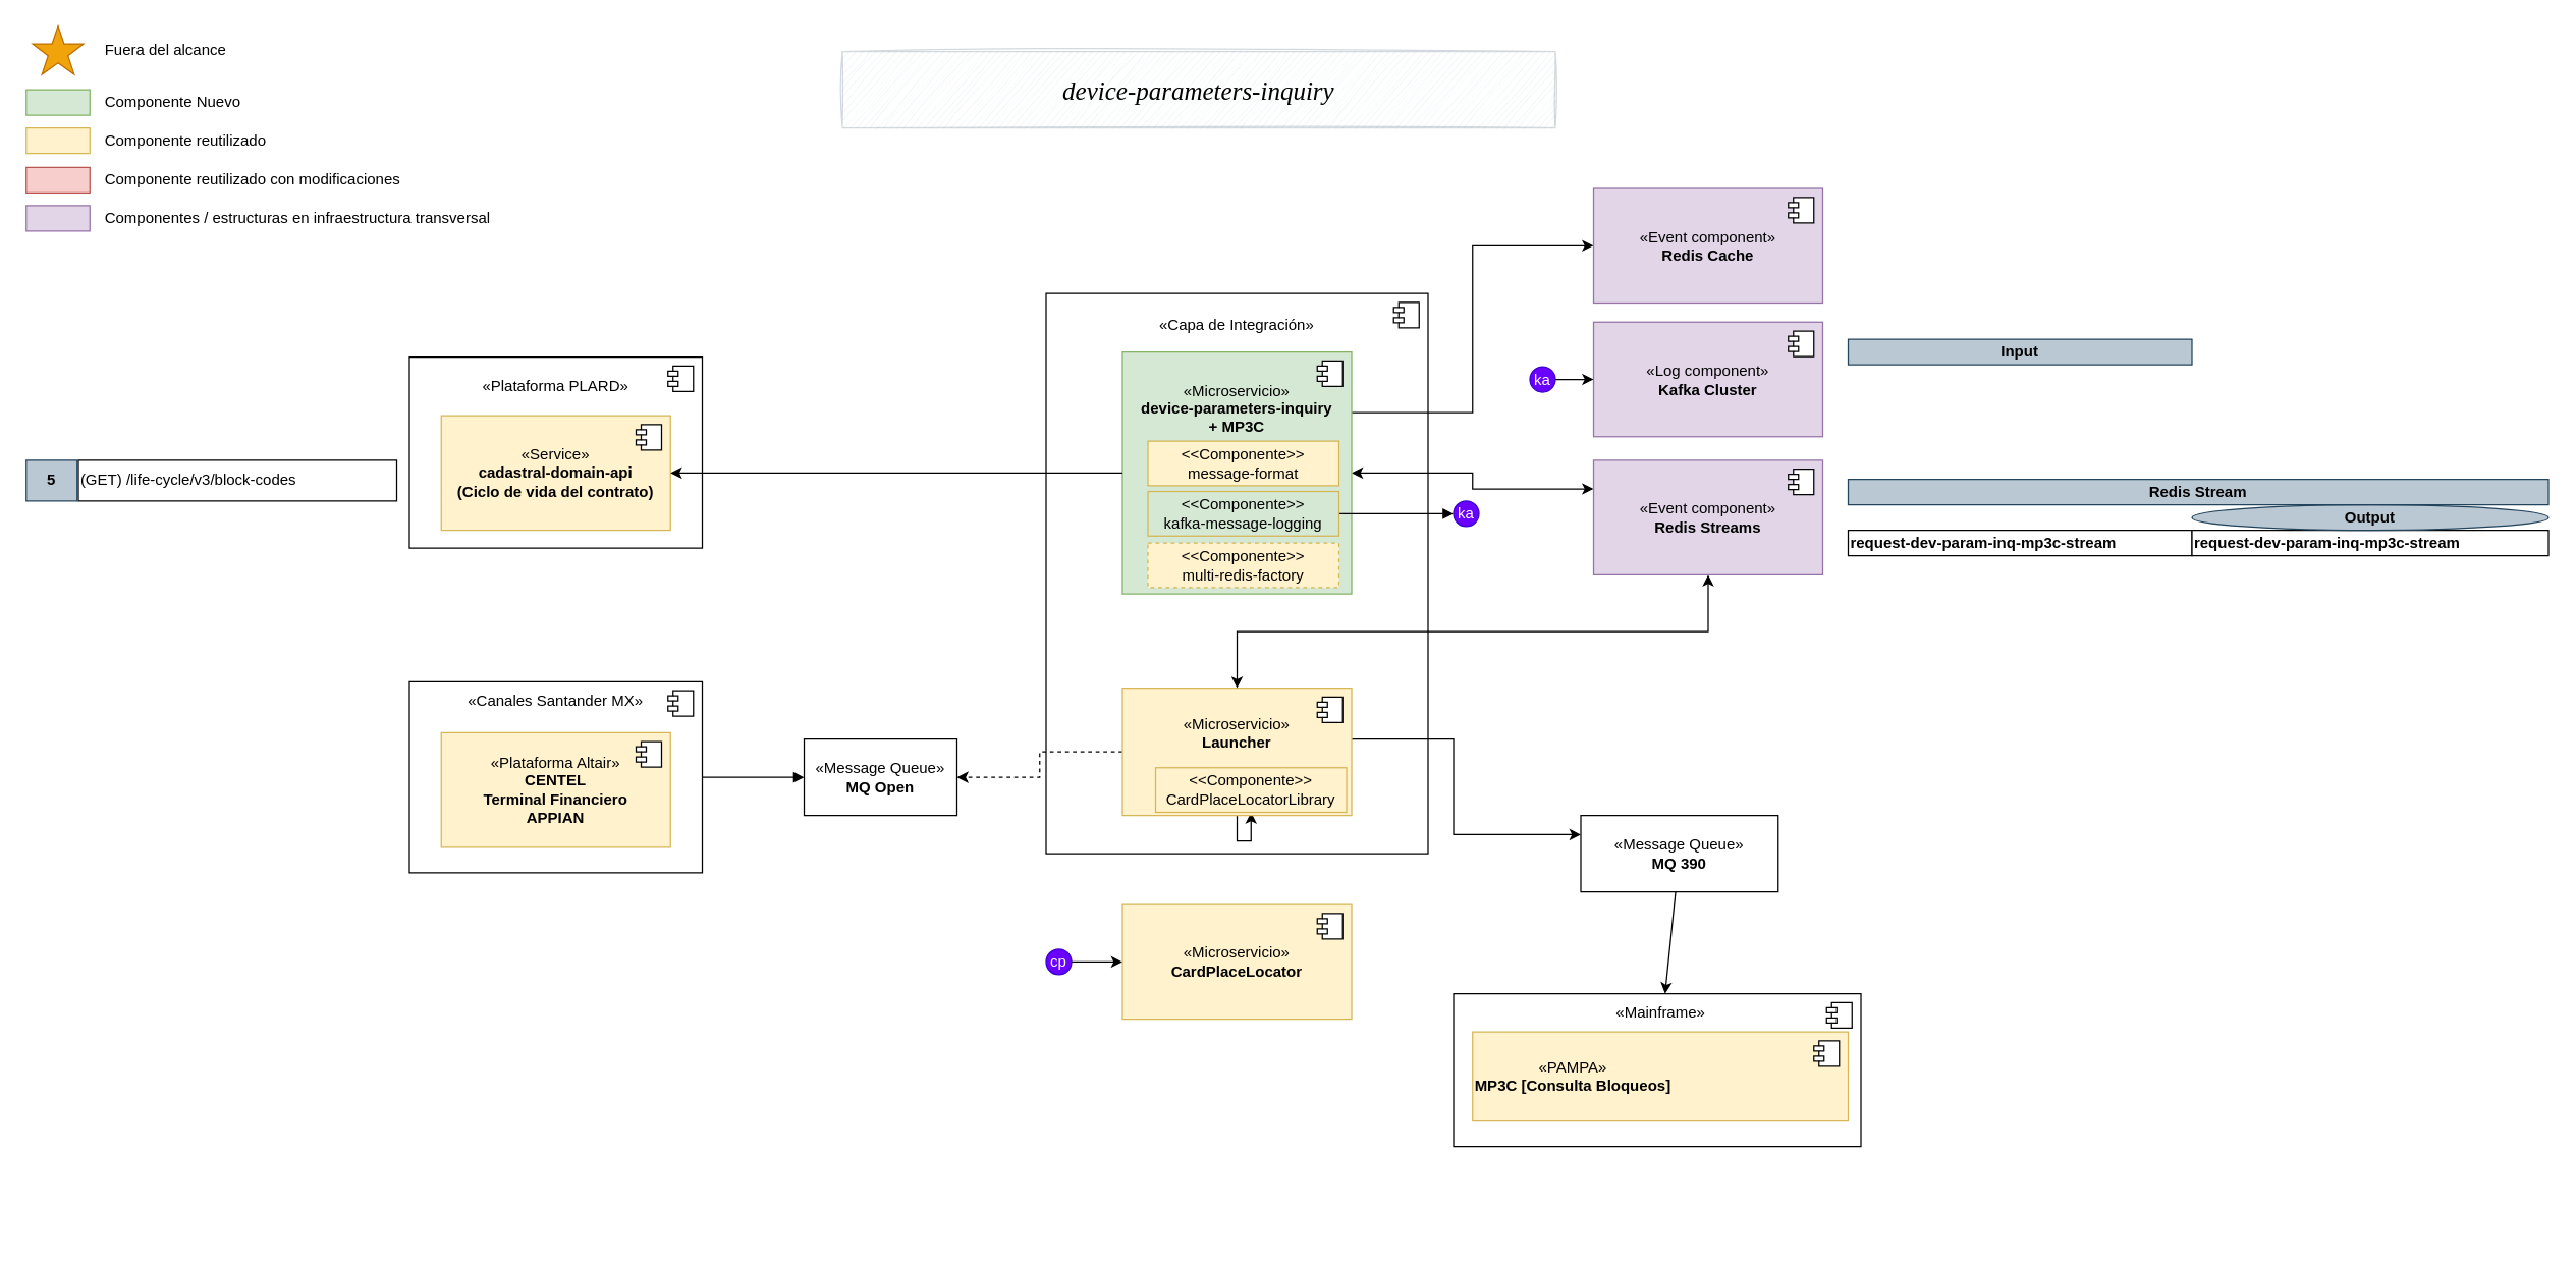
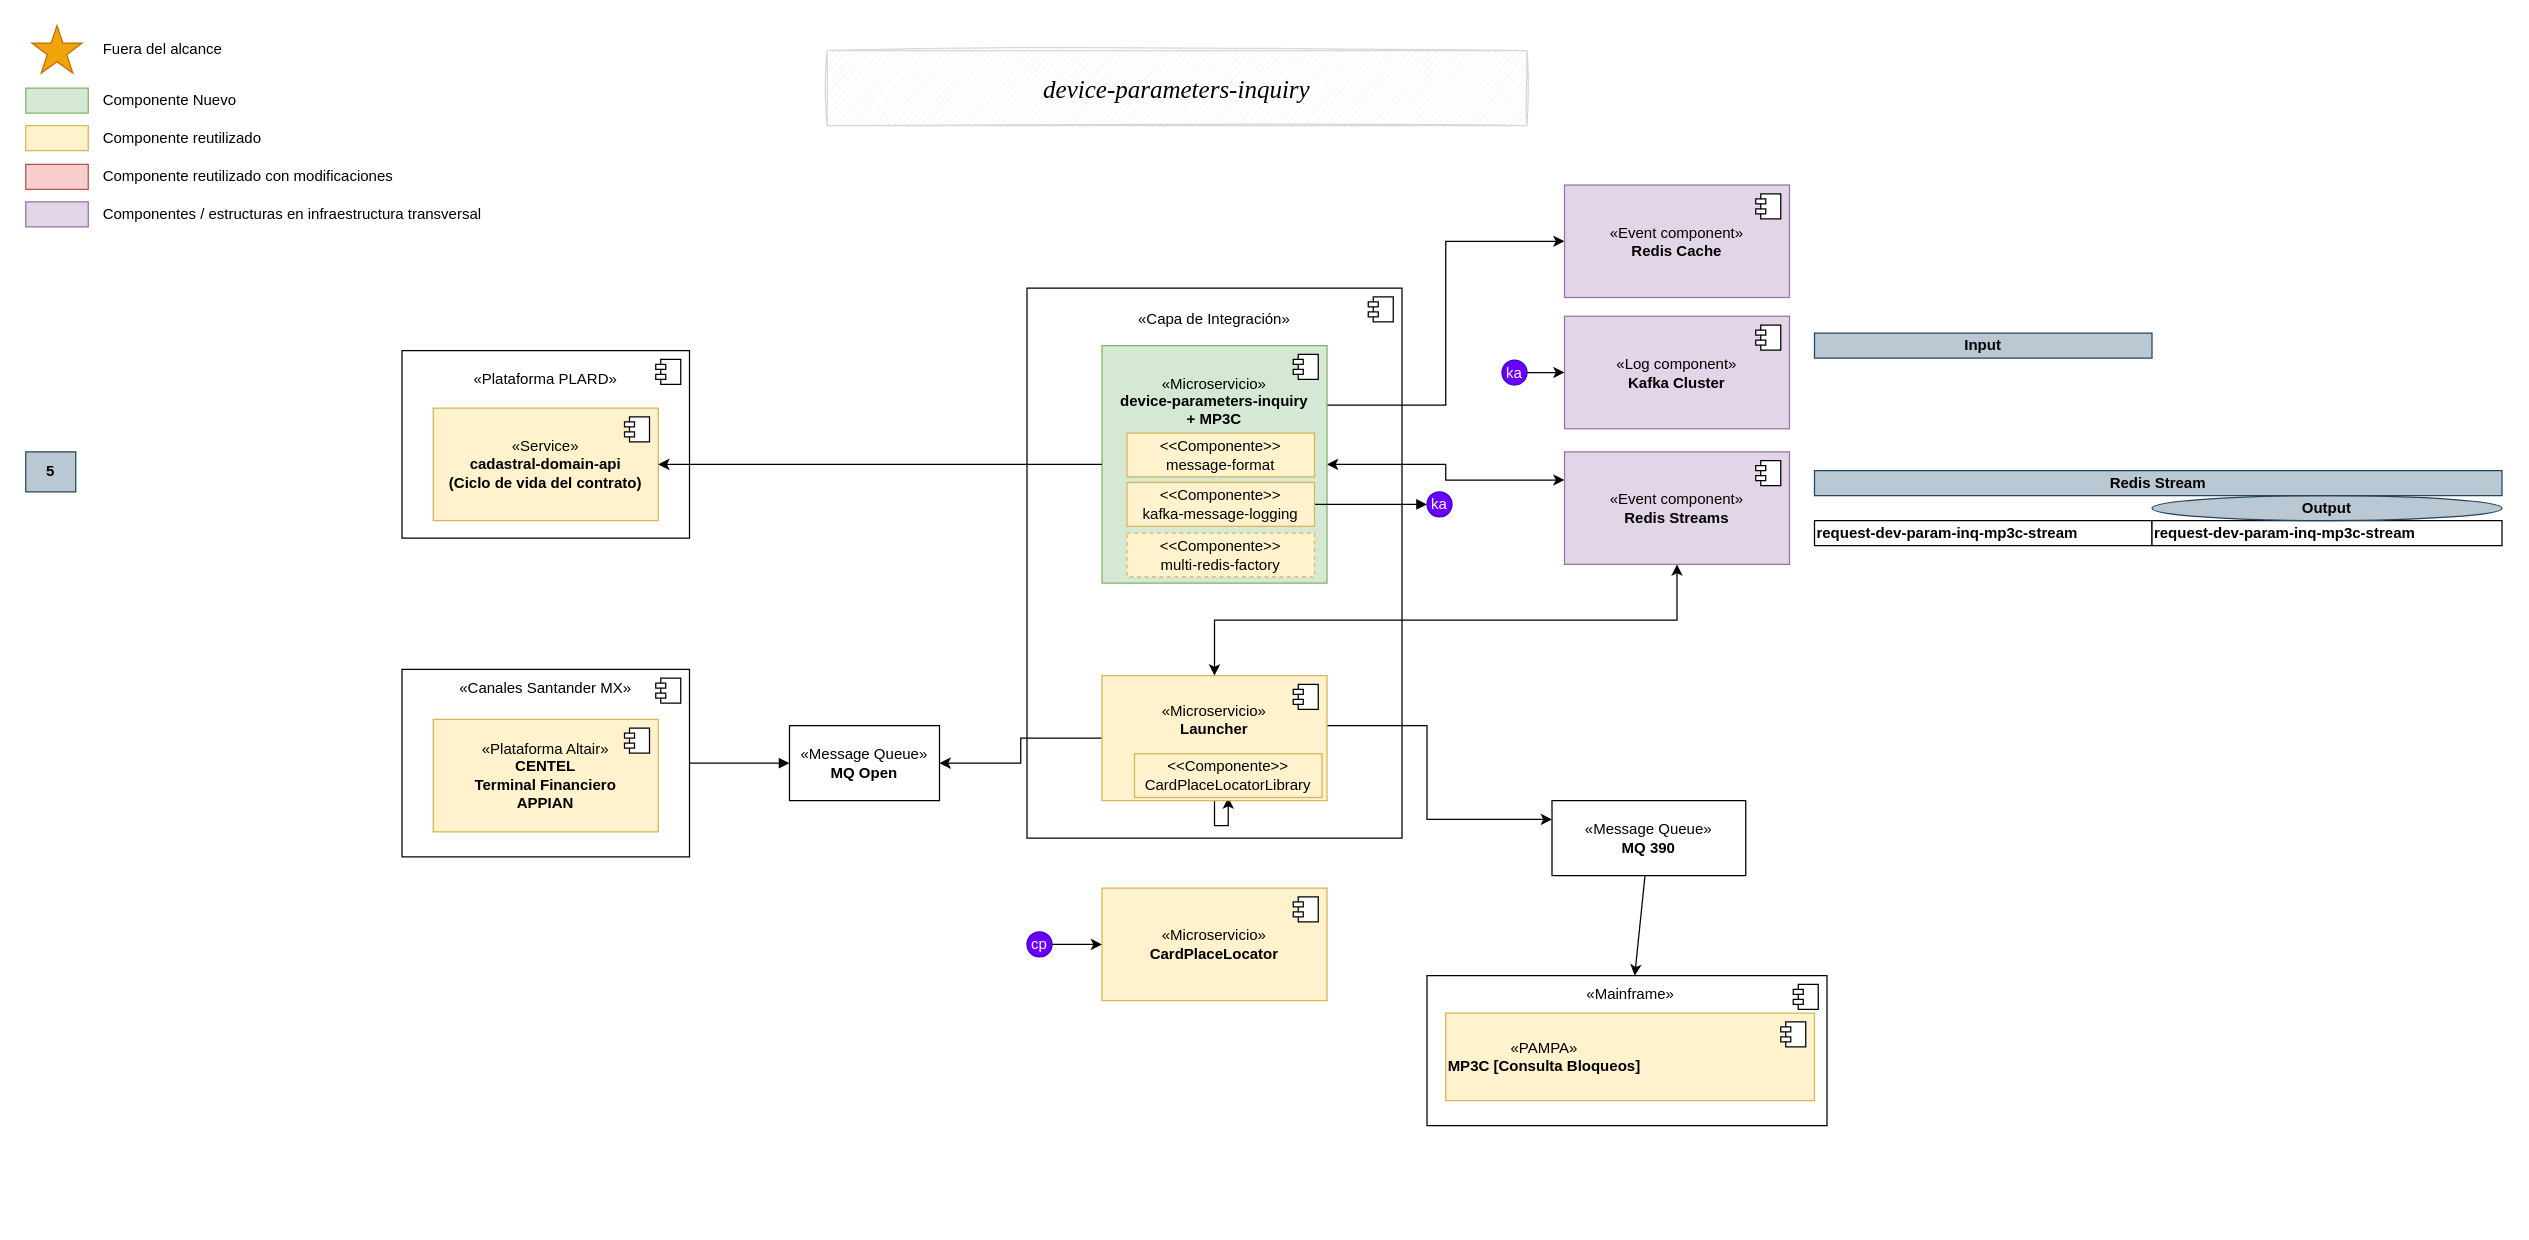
- <mxCell id="76" value="&lt;div style=&quot;text-align: left;&quot;&gt;&lt;span style=&quot;color: light-dark(rgb(0, 0, 0), rgb(255, 255, 255)); background-color: transparent; font-size: 12px; text-align: center;&quot;&gt;(GET)&amp;nbsp;&lt;/span&gt;&lt;span style=&quot;background-color: transparent; font-size: 12px;&quot;&gt;/life-cycle/v3/block-codes&lt;/span&gt;&lt;br&gt;&lt;/div&gt;" style="rounded=0;whiteSpace=wrap;html=1;align=left;fontSize=11;" parent="1" vertex="1"><mxGeometry x="61" y="361" width="250" height="32" as="geometry" /></mxCell>
- <mxCell id="67" value="&amp;lt;&amp;lt;Componente&amp;gt;&amp;gt;&lt;div&gt;&lt;span data-teams=&quot;true&quot;&gt;kafka-message-logging&lt;/span&gt;&lt;br&gt;&lt;/div&gt;" style="rounded=0;whiteSpace=wrap;html=1;fillColor=#d5e8d4;strokeColor=#d6b656;" parent="1" vertex="1"><mxGeometry x="901" y="385.5" width="150" height="35" as="geometry" /></mxCell>
+ <mxCell id="67" value="&amp;lt;&amp;lt;Componente&amp;gt;&amp;gt;&lt;div&gt;&lt;span data-teams=&quot;true&quot;&gt;kafka-message-logging&lt;/span&gt;&lt;br&gt;&lt;/div&gt;" style="rounded=0;whiteSpace=wrap;html=1;fillColor=#fff2cc;strokeColor=#d6b656;" parent="1" vertex="1"><mxGeometry x="901" y="385.5" width="150" height="35" as="geometry" /></mxCell>
- <mxCell id="25" style="edgeStyle=orthogonalEdgeStyle;rounded=0;orthogonalLoop=1;jettySize=auto;html=1;dashed=1;" parent="1" source="28" target="33" edge="1"><mxGeometry relative="1" as="geometry" /></mxCell>
+ <mxCell id="25" style="edgeStyle=orthogonalEdgeStyle;rounded=0;orthogonalLoop=1;jettySize=auto;html=1;" parent="1" source="28" target="33" edge="1"><mxGeometry relative="1" as="geometry" /></mxCell>
